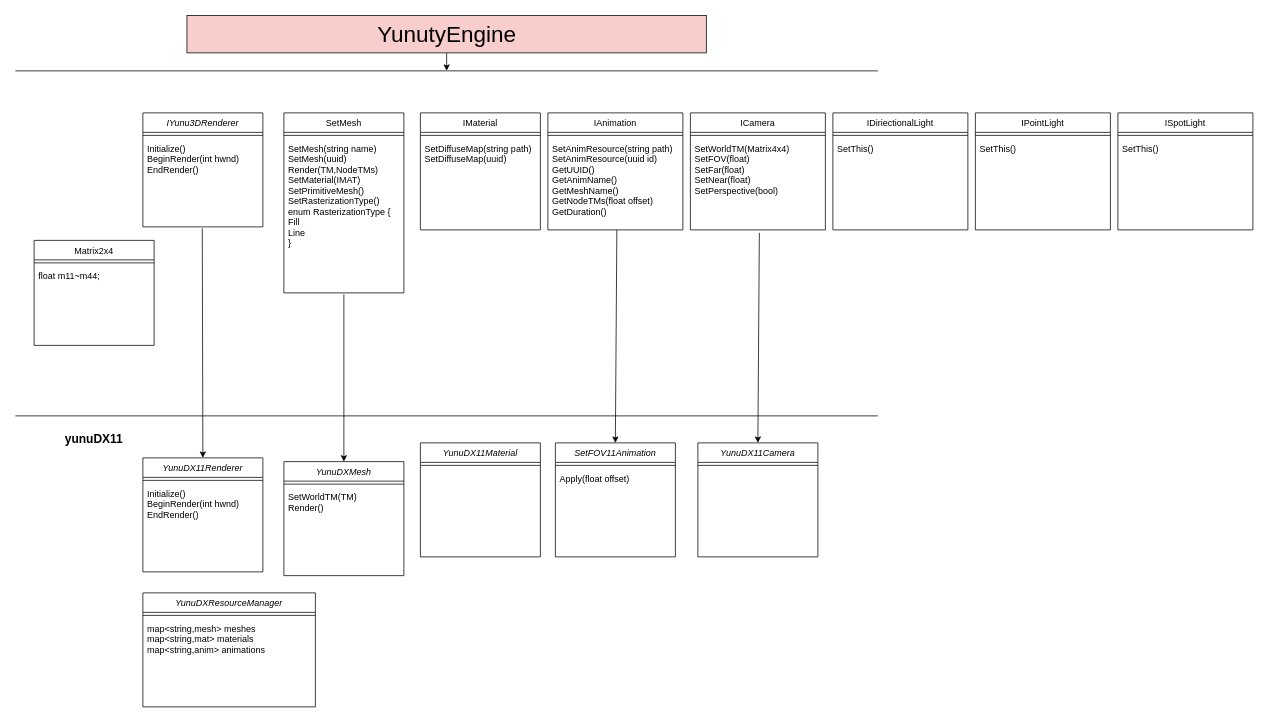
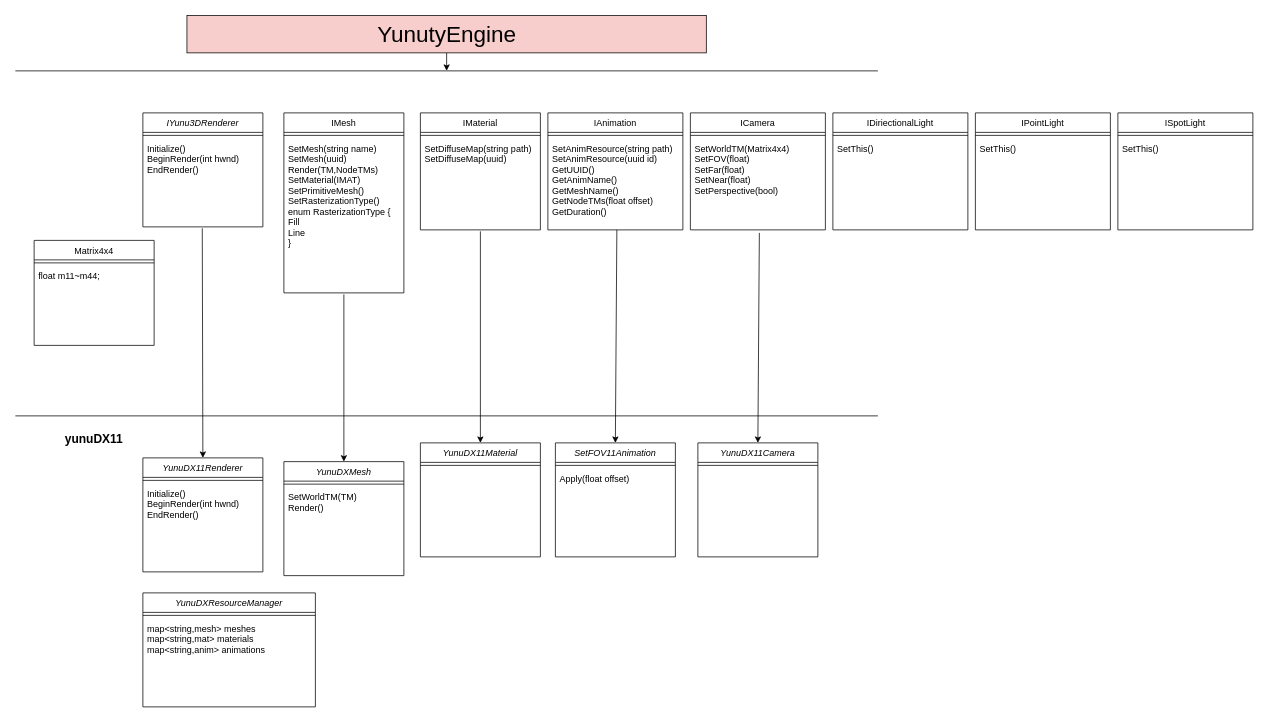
- <mxCell id="5" value="SetMesh" style="swimlane;fontStyle=0;align=center;verticalAlign=top;childLayout=stackLayout;horizontal=1;startSize=26;horizontalStack=0;resizeParent=1;resizeLast=0;collapsible=1;marginBottom=0;rounded=0;shadow=0;strokeWidth=1;" parent="1" vertex="1"><mxGeometry x="378" y="150" width="160" height="240" as="geometry"><mxRectangle x="550" y="140" width="160" height="26" as="alternateBounds" /></mxGeometry></mxCell>
+ <mxCell id="5" value="IMesh" style="swimlane;fontStyle=0;align=center;verticalAlign=top;childLayout=stackLayout;horizontal=1;startSize=26;horizontalStack=0;resizeParent=1;resizeLast=0;collapsible=1;marginBottom=0;rounded=0;shadow=0;strokeWidth=1;" parent="1" vertex="1"><mxGeometry x="378" y="150" width="160" height="240" as="geometry"><mxRectangle x="550" y="140" width="160" height="26" as="alternateBounds" /></mxGeometry></mxCell>
- <mxCell id="18" value="Matrix2x4" style="swimlane;fontStyle=0;align=center;verticalAlign=top;childLayout=stackLayout;horizontal=1;startSize=26;horizontalStack=0;resizeParent=1;resizeLast=0;collapsible=1;marginBottom=0;rounded=0;shadow=0;strokeWidth=1;" parent="1" vertex="1"><mxGeometry x="45" y="320" width="160" height="140" as="geometry"><mxRectangle x="550" y="140" width="160" height="26" as="alternateBounds" /></mxGeometry></mxCell>
+ <mxCell id="18" value="Matrix4x4" style="swimlane;fontStyle=0;align=center;verticalAlign=top;childLayout=stackLayout;horizontal=1;startSize=26;horizontalStack=0;resizeParent=1;resizeLast=0;collapsible=1;marginBottom=0;rounded=0;shadow=0;strokeWidth=1;" parent="1" vertex="1"><mxGeometry x="45" y="320" width="160" height="140" as="geometry"><mxRectangle x="550" y="140" width="160" height="26" as="alternateBounds" /></mxGeometry></mxCell>
+ <mxCell id="52" value="" style="endArrow=classic;html=1;rounded=0;fontSize=80;exitX=0.5;exitY=1.016;exitDx=0;exitDy=0;exitPerimeter=0;" parent="1" source="14" target="49" edge="1"><mxGeometry width="50" height="50" relative="1" as="geometry"><mxPoint x="831.98" y="316" as="sourcePoint" /><mxPoint x="830" y="600" as="targetPoint" /></mxGeometry></mxCell>
